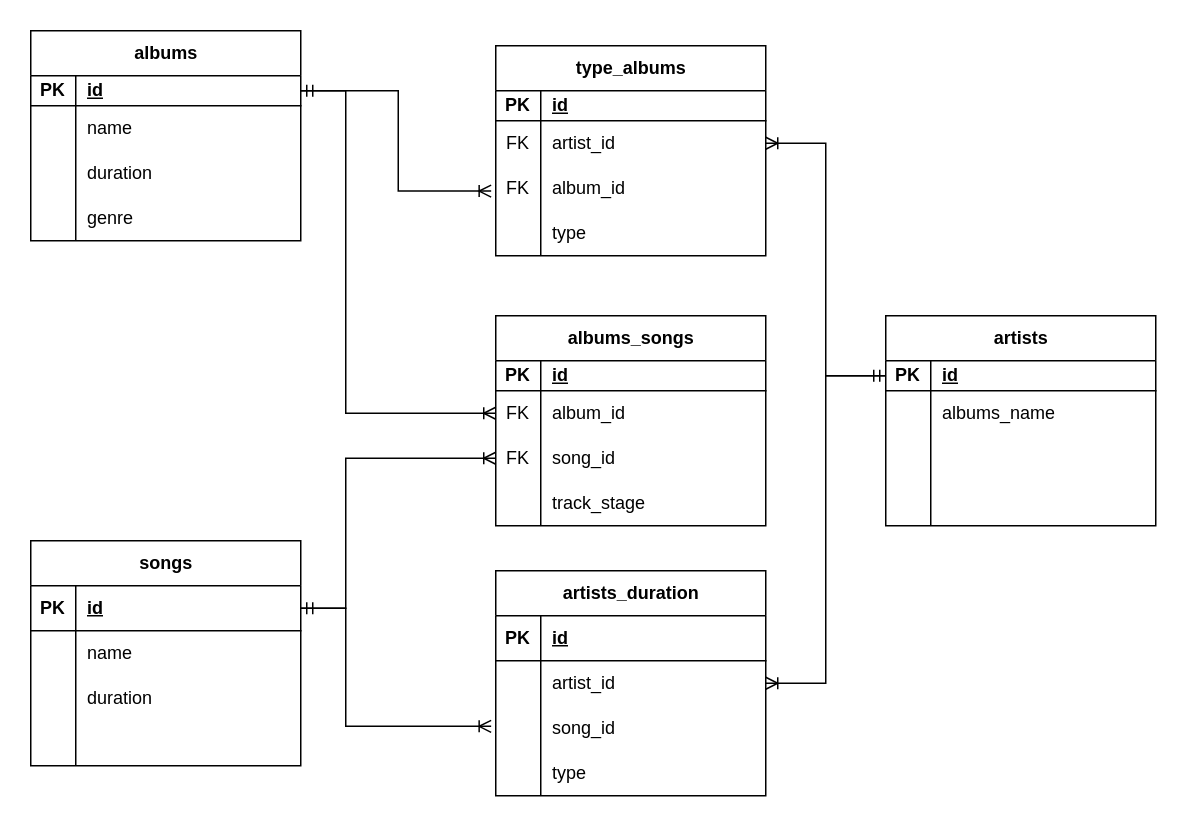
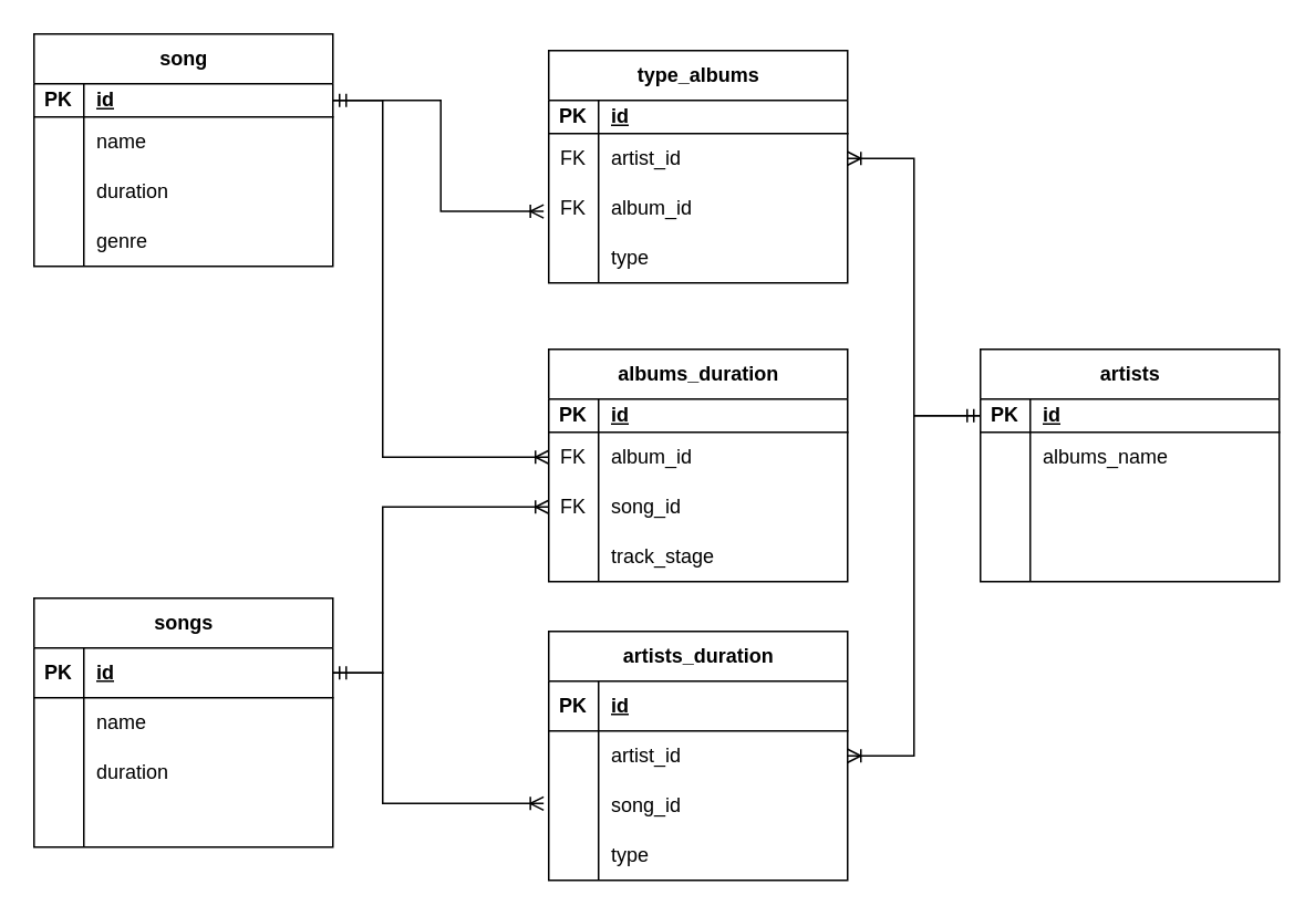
- <mxCell id="15" value="albums" style="shape=table;startSize=30;container=1;collapsible=1;childLayout=tableLayout;fixedRows=1;rowLines=0;fontStyle=1;align=center;resizeLast=1;html=1;" vertex="1" parent="1"><mxGeometry x="20" y="20" width="180" height="140" as="geometry"><mxRectangle x="80" y="40" width="80" height="30" as="alternateBounds" /></mxGeometry></mxCell>
+ <mxCell id="15" value="song" style="shape=table;startSize=30;container=1;collapsible=1;childLayout=tableLayout;fixedRows=1;rowLines=0;fontStyle=1;align=center;resizeLast=1;html=1;" vertex="1" parent="1"><mxGeometry x="20" y="20" width="180" height="140" as="geometry"><mxRectangle x="80" y="40" width="80" height="30" as="alternateBounds" /></mxGeometry></mxCell>
- <mxCell id="28" value="albums_songs" style="shape=table;startSize=30;container=1;collapsible=1;childLayout=tableLayout;fixedRows=1;rowLines=0;fontStyle=1;align=center;resizeLast=1;html=1;" vertex="1" parent="1"><mxGeometry x="330" y="210" width="180" height="140" as="geometry" /></mxCell>
+ <mxCell id="28" value="albums_duration" style="shape=table;startSize=30;container=1;collapsible=1;childLayout=tableLayout;fixedRows=1;rowLines=0;fontStyle=1;align=center;resizeLast=1;html=1;" vertex="1" parent="1"><mxGeometry x="330" y="210" width="180" height="140" as="geometry" /></mxCell>
